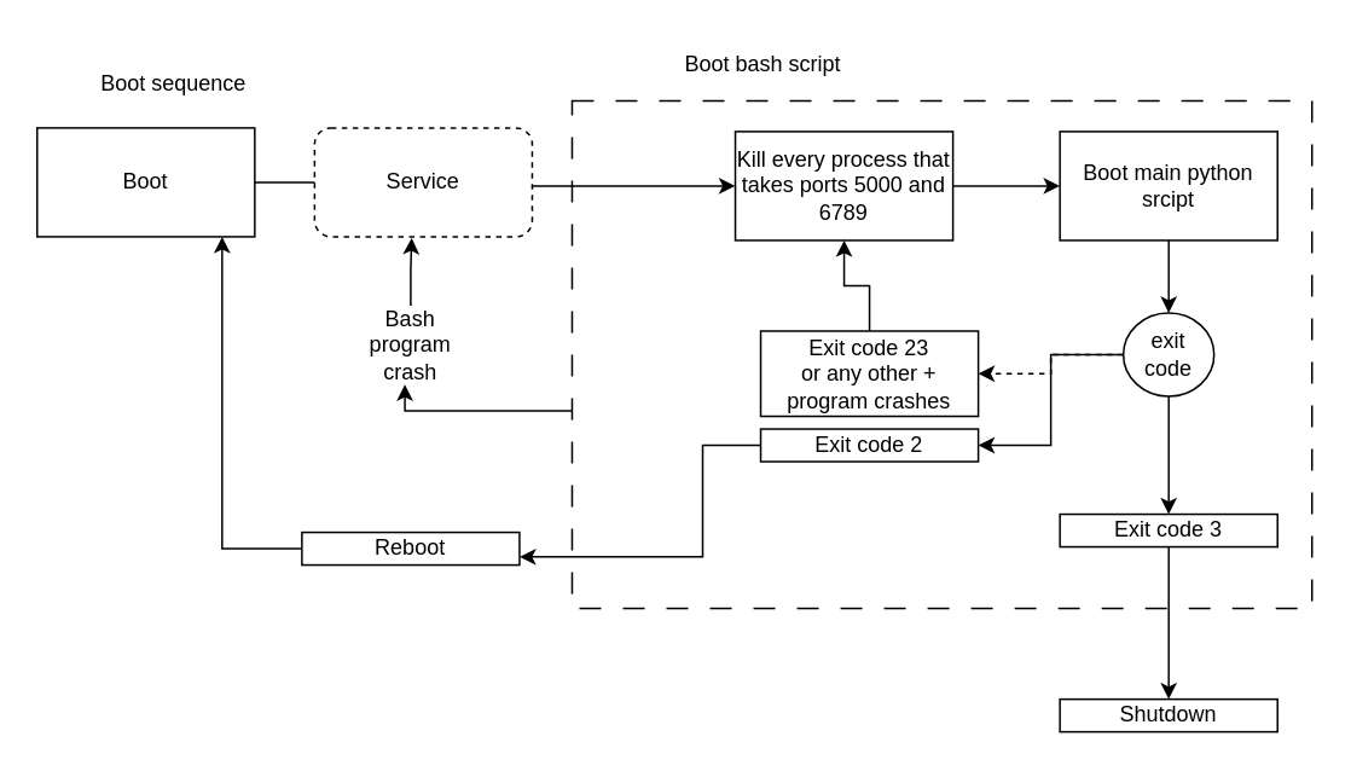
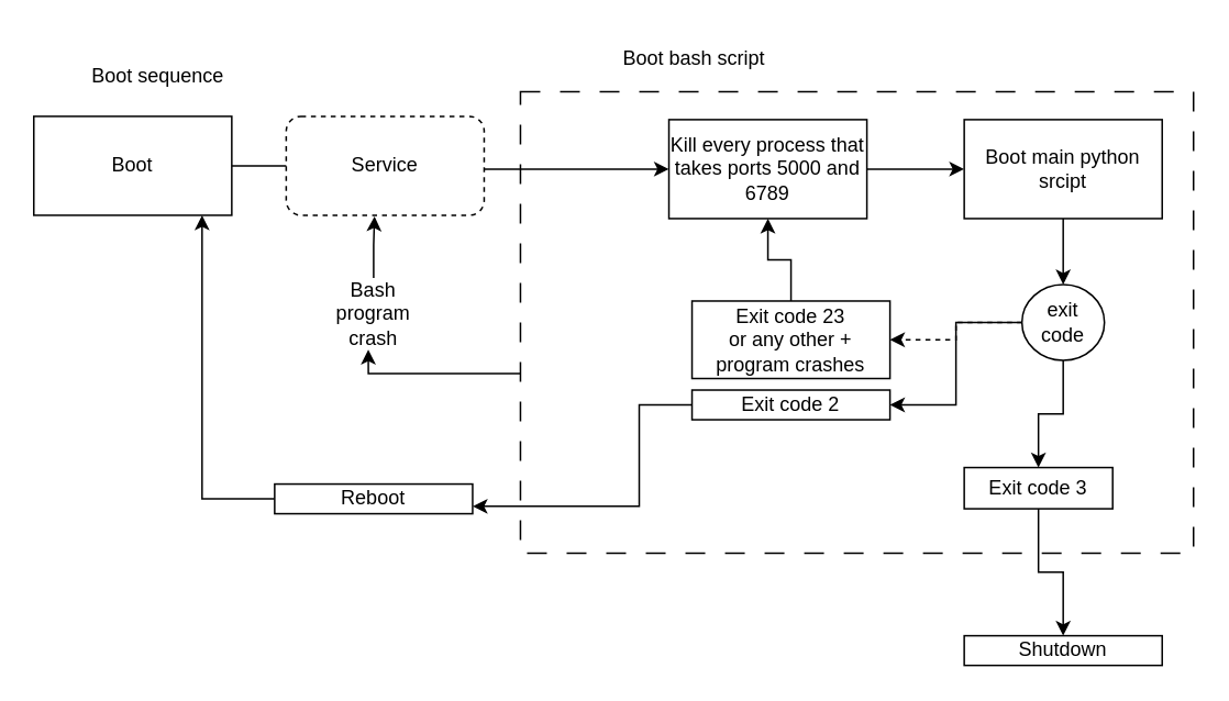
- <mxCell id="13" value="&lt;div&gt;Exit code 3&lt;/div&gt;" style="whiteSpace=wrap;html=1;rounded=0;" vertex="1" parent="1"><mxGeometry x="584" y="283" width="120" height="18" as="geometry" /></mxCell>
+ <mxCell id="13" value="&lt;div&gt;Exit code 3&lt;/div&gt;" style="whiteSpace=wrap;html=1;rounded=0;" vertex="1" parent="1"><mxGeometry x="584" y="283" width="90" height="25" as="geometry" /></mxCell>
